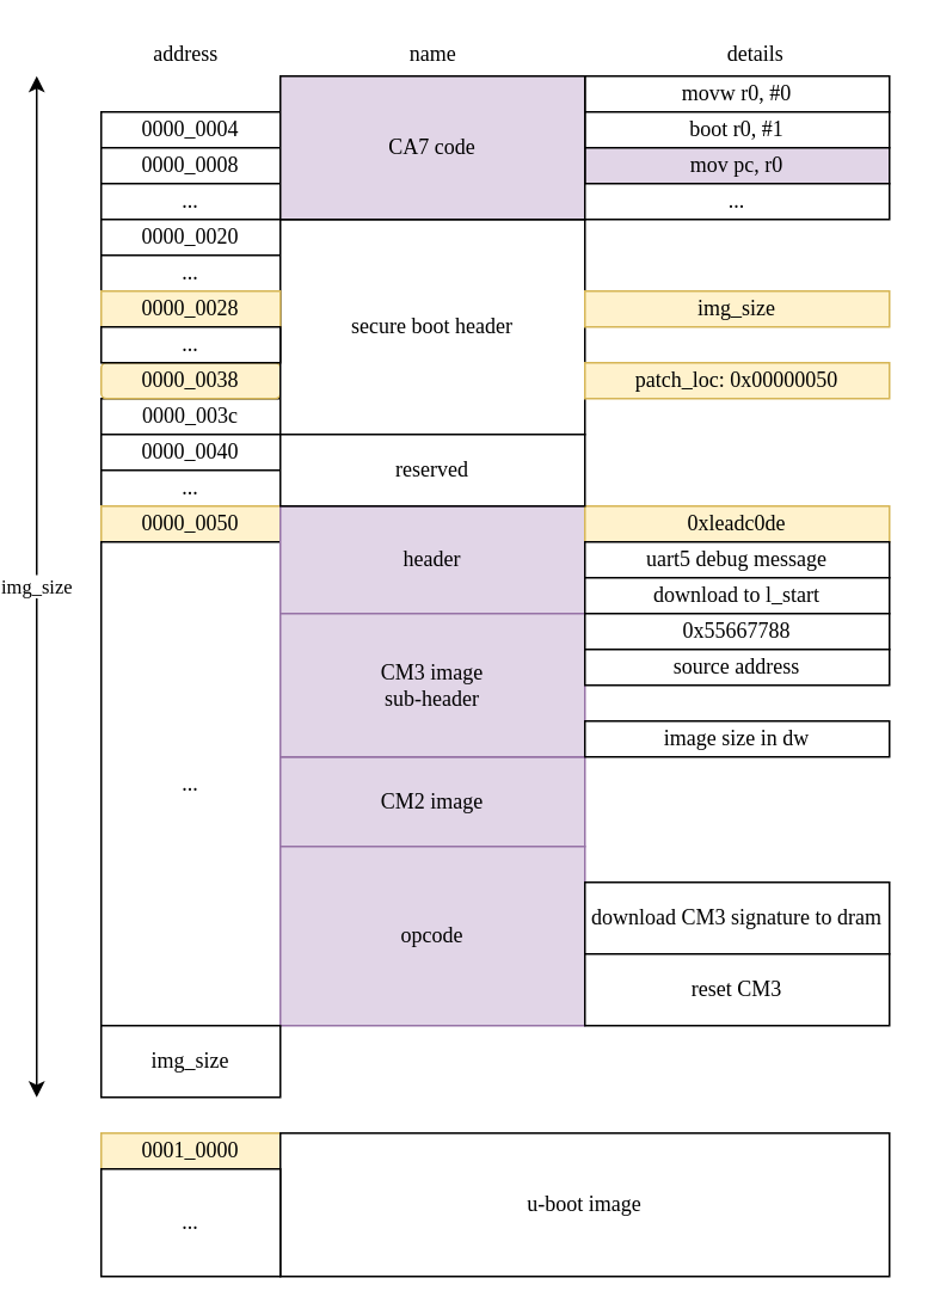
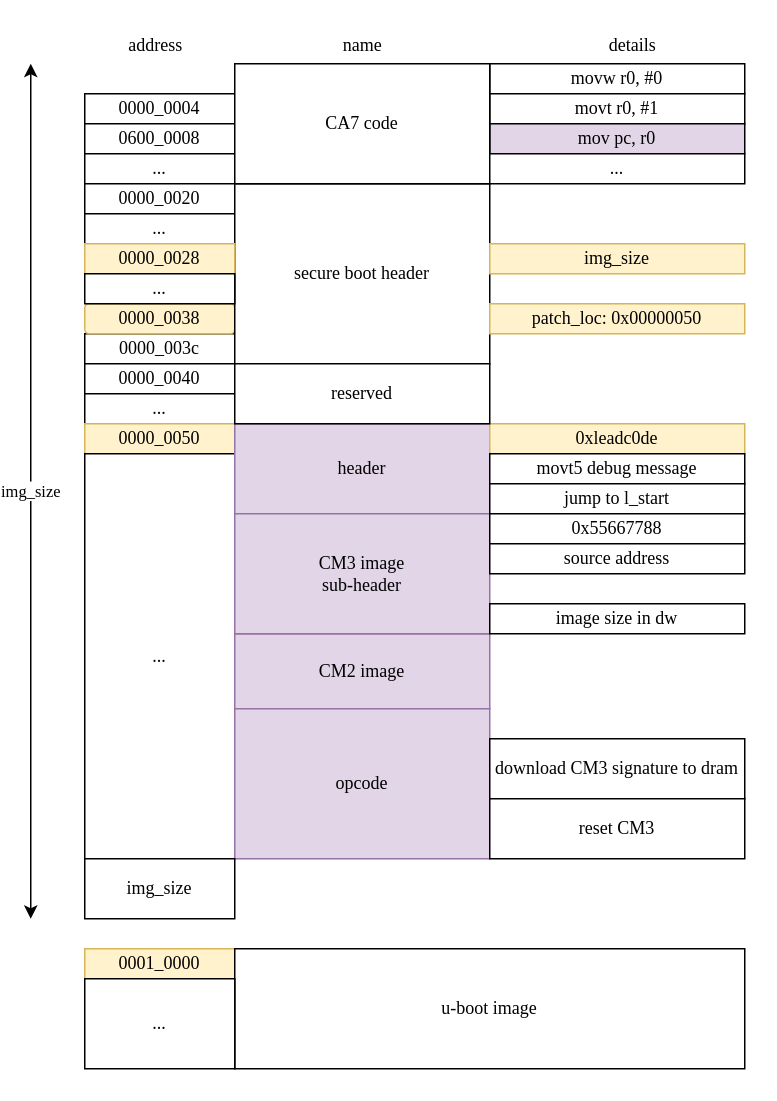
- <mxCell id="5" value="boot r0, #1" style="rounded=0;whiteSpace=wrap;html=1;fontFamily=Lucida Console;" parent="1" vertex="1"><mxGeometry x="326" y="62" width="170" height="20" as="geometry" /></mxCell>
+ <mxCell id="5" value="movt r0, #1" style="rounded=0;whiteSpace=wrap;html=1;fontFamily=Lucida Console;" parent="1" vertex="1"><mxGeometry x="326" y="62" width="170" height="20" as="geometry" /></mxCell>
- <mxCell id="19" value="CA7 code" style="rounded=0;whiteSpace=wrap;html=1;fontFamily=Lucida Console;fillColor=#e1d5e7;" parent="1" vertex="1"><mxGeometry x="156" y="42" width="170" height="80" as="geometry" /></mxCell>
+ <mxCell id="19" value="CA7 code" style="rounded=0;whiteSpace=wrap;html=1;fontFamily=Lucida Console;" parent="1" vertex="1"><mxGeometry x="156" y="42" width="170" height="80" as="geometry" /></mxCell>
- <mxCell id="3" value="0000_0008" style="rounded=0;whiteSpace=wrap;html=1;fontFamily=Lucida Console;" parent="1" vertex="1"><mxGeometry x="56" y="82" width="100" height="20" as="geometry" /></mxCell>
+ <mxCell id="3" value="0600_0008" style="rounded=0;whiteSpace=wrap;html=1;fontFamily=Lucida Console;" parent="1" vertex="1"><mxGeometry x="56" y="82" width="100" height="20" as="geometry" /></mxCell>
- <mxCell id="22" value="uart5 debug message" style="rounded=0;whiteSpace=wrap;html=1;fontFamily=Lucida Console;" parent="1" vertex="1"><mxGeometry x="326" y="302" width="170" height="20" as="geometry" /></mxCell>
+ <mxCell id="22" value="movt5 debug message" style="rounded=0;whiteSpace=wrap;html=1;fontFamily=Lucida Console;" parent="1" vertex="1"><mxGeometry x="326" y="302" width="170" height="20" as="geometry" /></mxCell>
- <mxCell id="23" value="download to l_start" style="rounded=0;whiteSpace=wrap;html=1;fontFamily=Lucida Console;" parent="1" vertex="1"><mxGeometry x="326" y="322" width="170" height="20" as="geometry" /></mxCell>
+ <mxCell id="23" value="jump to l_start" style="rounded=0;whiteSpace=wrap;html=1;fontFamily=Lucida Console;" parent="1" vertex="1"><mxGeometry x="326" y="322" width="170" height="20" as="geometry" /></mxCell>
